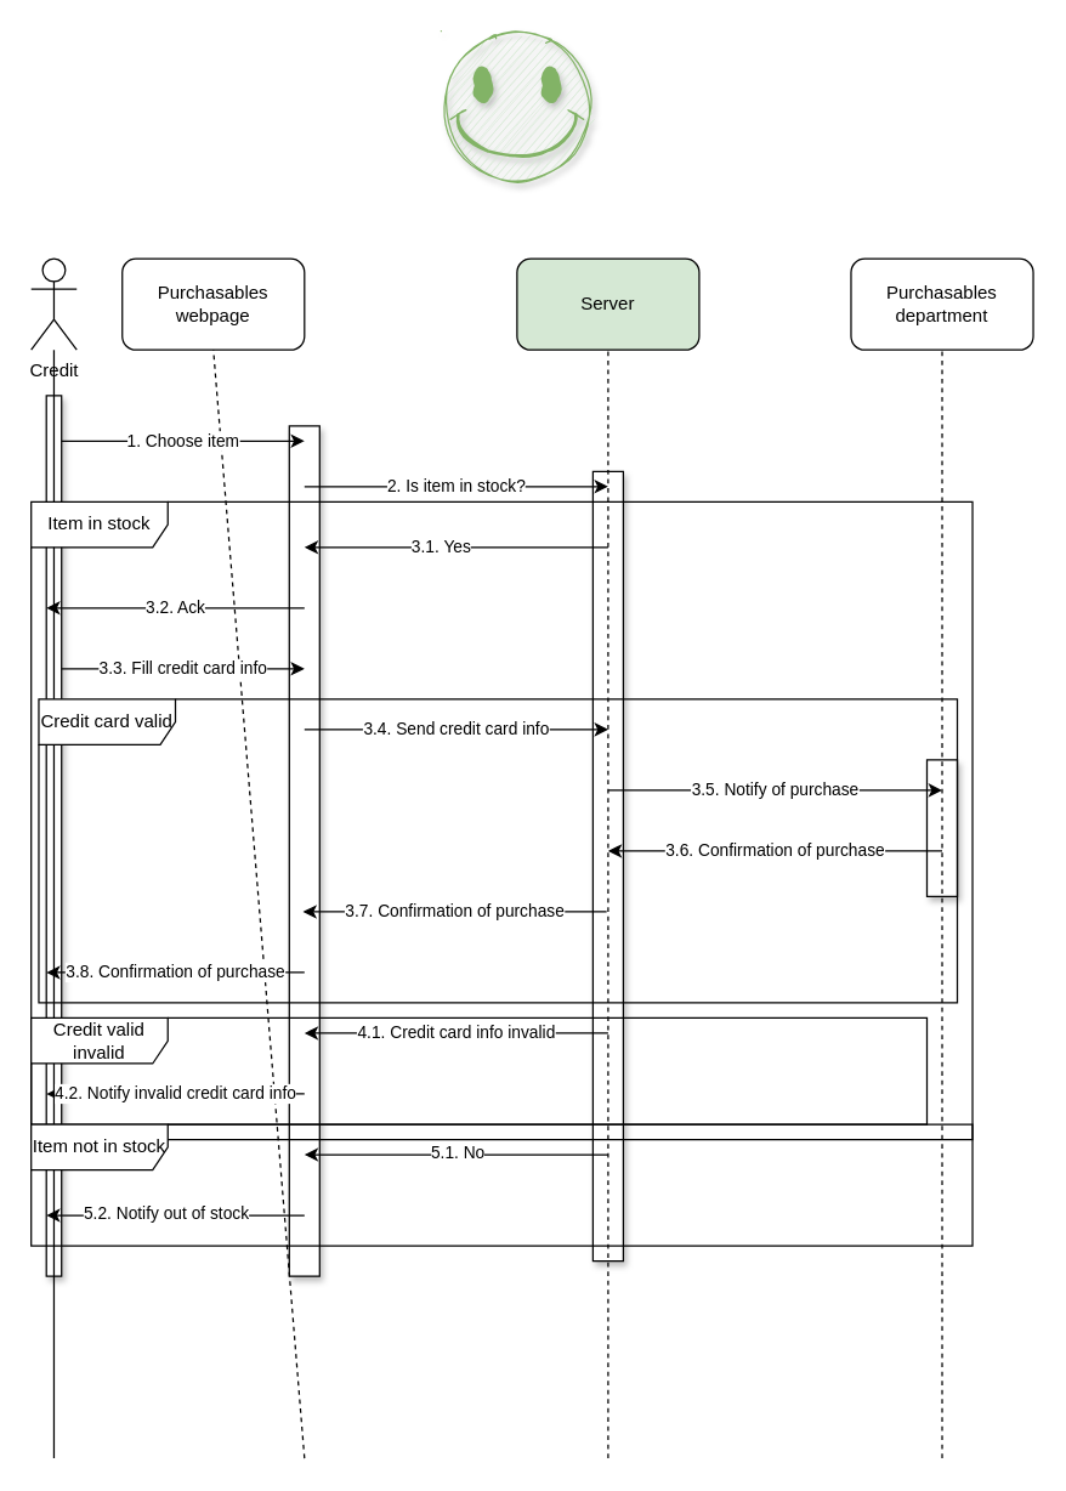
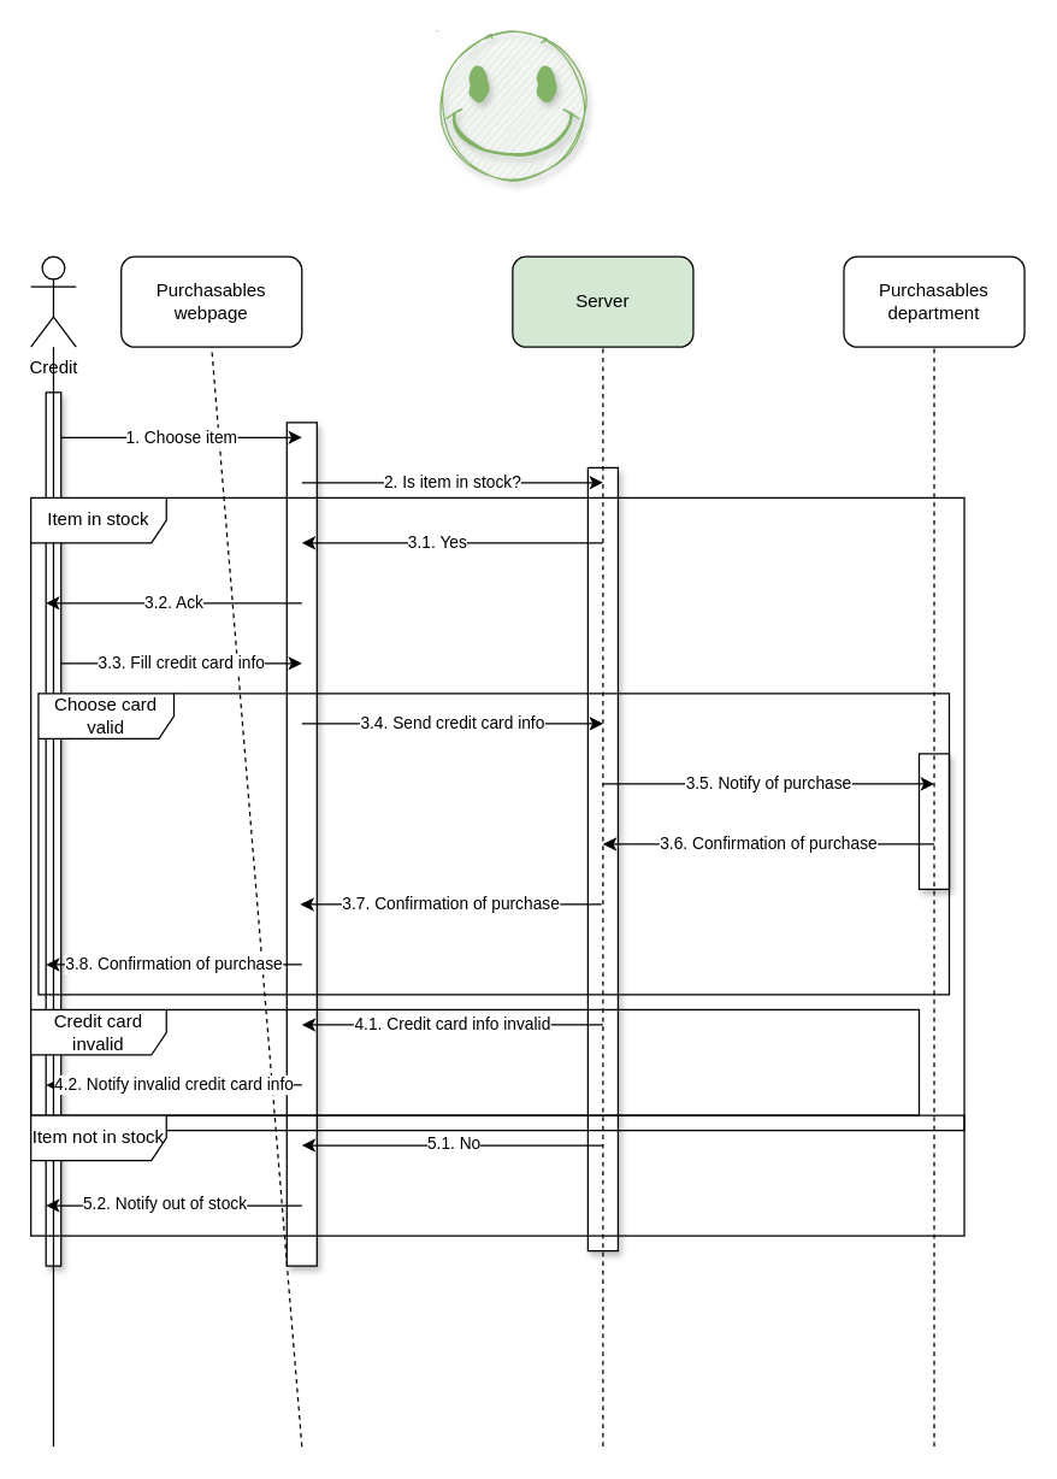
- <mxCell id="32" value="Credit card valid" style="shape=umlFrame;whiteSpace=wrap;html=1;width=90;height=30;" vertex="1" parent="1"><mxGeometry x="25" y="460" width="605" height="200" as="geometry" /></mxCell>
+ <mxCell id="32" value="Choose card valid" style="shape=umlFrame;whiteSpace=wrap;html=1;width=90;height=30;" vertex="1" parent="1"><mxGeometry x="25" y="460" width="605" height="200" as="geometry" /></mxCell>
- <mxCell id="33" value="Credit valid invalid" style="shape=umlFrame;whiteSpace=wrap;html=1;width=90;height=30;" vertex="1" parent="1"><mxGeometry x="20" y="670" width="590" height="70" as="geometry" /></mxCell>
+ <mxCell id="33" value="Credit card invalid" style="shape=umlFrame;whiteSpace=wrap;html=1;width=90;height=30;" vertex="1" parent="1"><mxGeometry x="20" y="670" width="590" height="70" as="geometry" /></mxCell>
